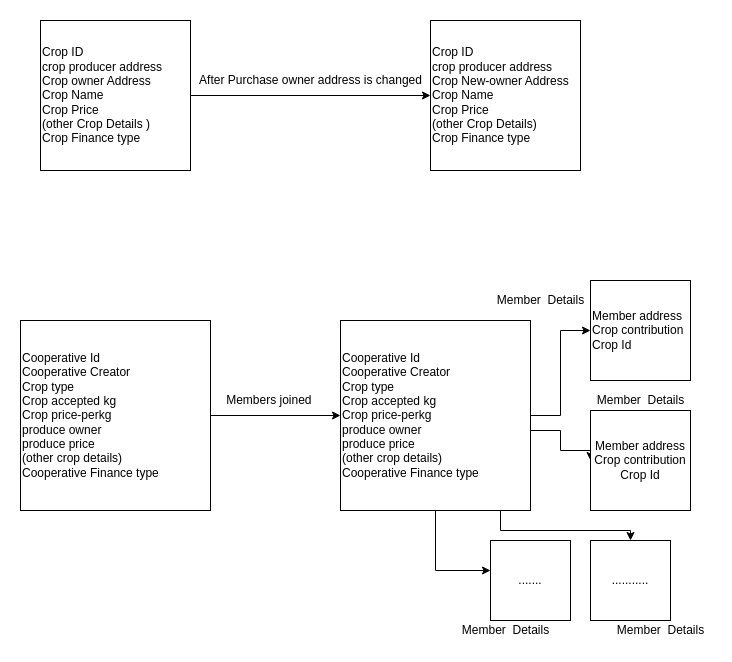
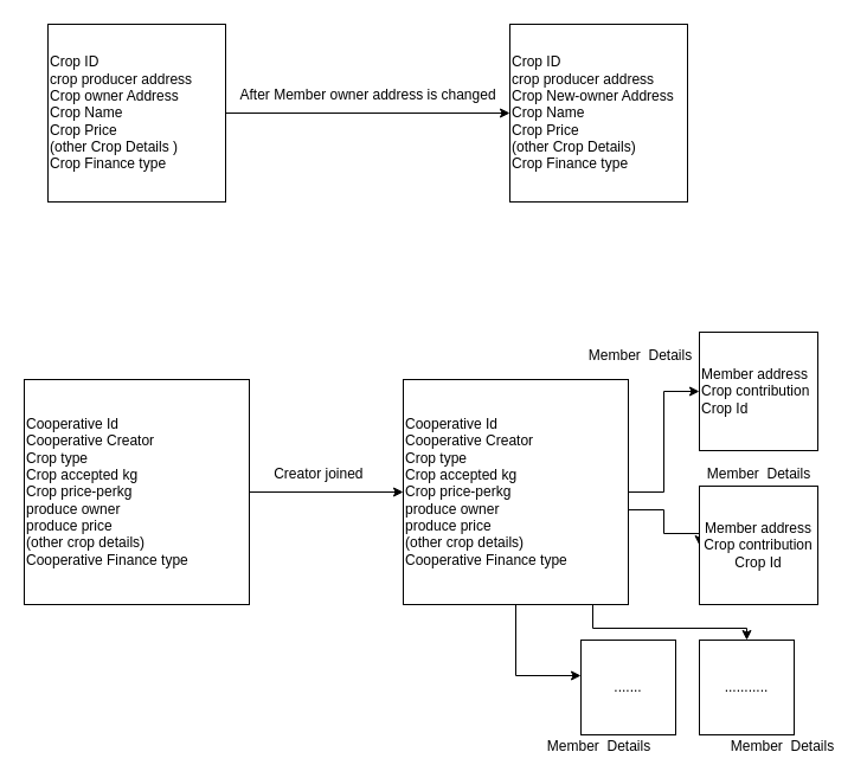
- <mxCell id="5" value="After Purchase owner address is changed" style="text;html=1;align=center;verticalAlign=middle;resizable=0;points=[];autosize=1;" vertex="1" parent="1"><mxGeometry x="190" y="70" width="240" height="20" as="geometry" /></mxCell>
+ <mxCell id="5" value="After Member owner address is changed" style="text;html=1;align=center;verticalAlign=middle;resizable=0;points=[];autosize=1;" vertex="1" parent="1"><mxGeometry x="190" y="70" width="240" height="20" as="geometry" /></mxCell>
- <mxCell id="13" value="Members joined&amp;nbsp;" style="text;html=1;align=center;verticalAlign=middle;resizable=0;points=[];autosize=1;" vertex="1" parent="1"><mxGeometry x="220" y="390" width="100" height="20" as="geometry" /></mxCell>
+ <mxCell id="13" value="Creator joined&amp;nbsp;" style="text;html=1;align=center;verticalAlign=middle;resizable=0;points=[];autosize=1;" vertex="1" parent="1"><mxGeometry x="220" y="390" width="100" height="20" as="geometry" /></mxCell>
